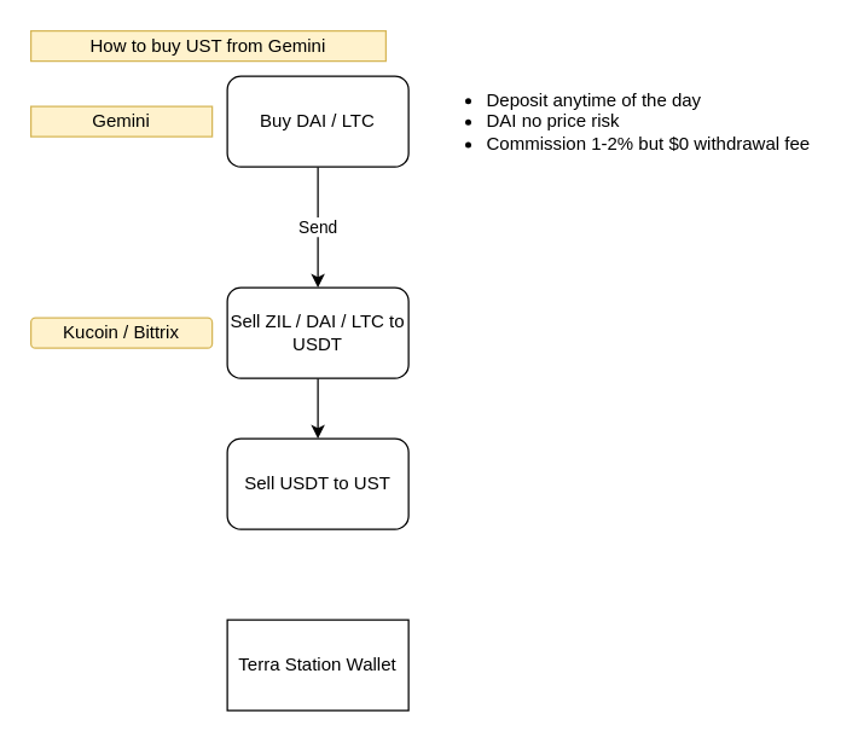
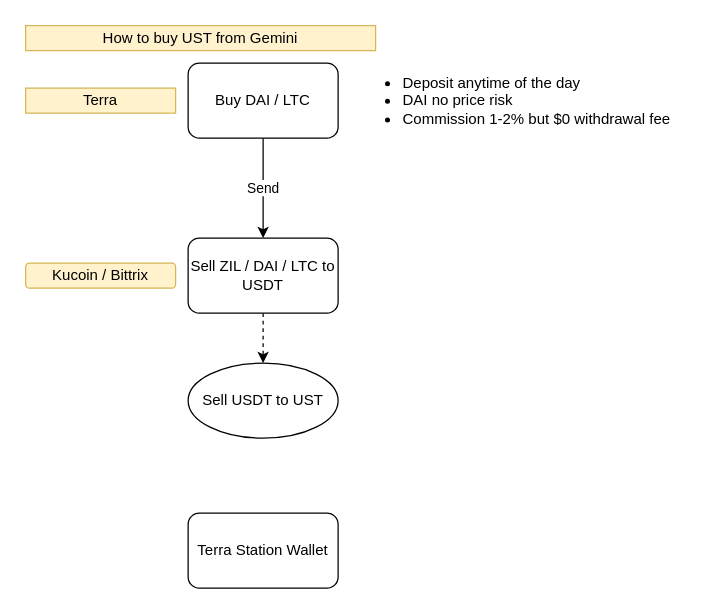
- <mxCell id="11" value="How to buy UST from Gemini" style="rounded=0;whiteSpace=wrap;html=1;fillColor=#fff2cc;strokeColor=#d6b656;" vertex="1" parent="1"><mxGeometry x="20" y="20" width="235" height="20" as="geometry" /></mxCell>
+ <mxCell id="11" value="How to buy UST from Gemini" style="rounded=0;whiteSpace=wrap;html=1;fillColor=#fff2cc;strokeColor=#d6b656;" vertex="1" parent="1"><mxGeometry x="20" y="20" width="280" height="20" as="geometry" /></mxCell>
- <mxCell id="8" value="Gemini" style="rounded=0;whiteSpace=wrap;html=1;fillColor=#fff2cc;strokeColor=#d6b656;" vertex="1" parent="1"><mxGeometry x="20" y="70" width="120" height="20" as="geometry" /></mxCell>
+ <mxCell id="8" value="Terra" style="rounded=0;whiteSpace=wrap;html=1;fillColor=#fff2cc;strokeColor=#d6b656;" vertex="1" parent="1"><mxGeometry x="20" y="70" width="120" height="20" as="geometry" /></mxCell>
- <mxCell id="2" style="edgeStyle=orthogonalEdgeStyle;rounded=0;orthogonalLoop=1;jettySize=auto;html=1;entryX=0.5;entryY=0;entryDx=0;entryDy=0;" edge="1" parent="1" source="3" target="6"><mxGeometry relative="1" as="geometry" /></mxCell>
+ <mxCell id="2" style="edgeStyle=orthogonalEdgeStyle;rounded=0;orthogonalLoop=1;jettySize=auto;html=1;entryX=0.5;entryY=0;entryDx=0;entryDy=0;dashed=1;" edge="1" parent="1" source="3" target="6"><mxGeometry relative="1" as="geometry" /></mxCell>
- <mxCell id="6" value="Sell USDT to UST" style="rounded=1;whiteSpace=wrap;html=1;" vertex="1" parent="1"><mxGeometry x="150" y="290" width="120" height="60" as="geometry" /></mxCell>
+ <mxCell id="6" value="Sell USDT to UST" style="ellipse;whiteSpace=wrap;html=1;" vertex="1" parent="1"><mxGeometry x="150" y="290" width="120" height="60" as="geometry" /></mxCell>
- <mxCell id="7" value="Terra Station Wallet" style="whiteSpace=wrap;html=1;rounded=0;" vertex="1" parent="1"><mxGeometry x="150" y="410" width="120" height="60" as="geometry" /></mxCell>
+ <mxCell id="7" value="Terra Station Wallet" style="rounded=1;whiteSpace=wrap;html=1;" vertex="1" parent="1"><mxGeometry x="150" y="410" width="120" height="60" as="geometry" /></mxCell>
